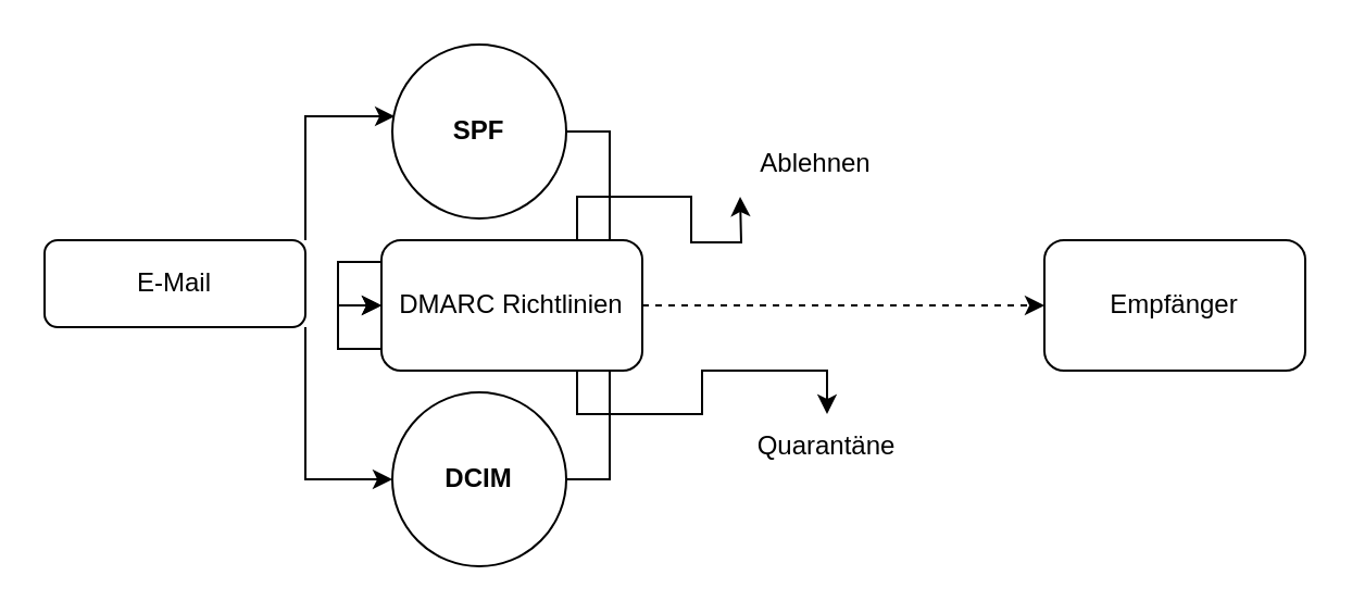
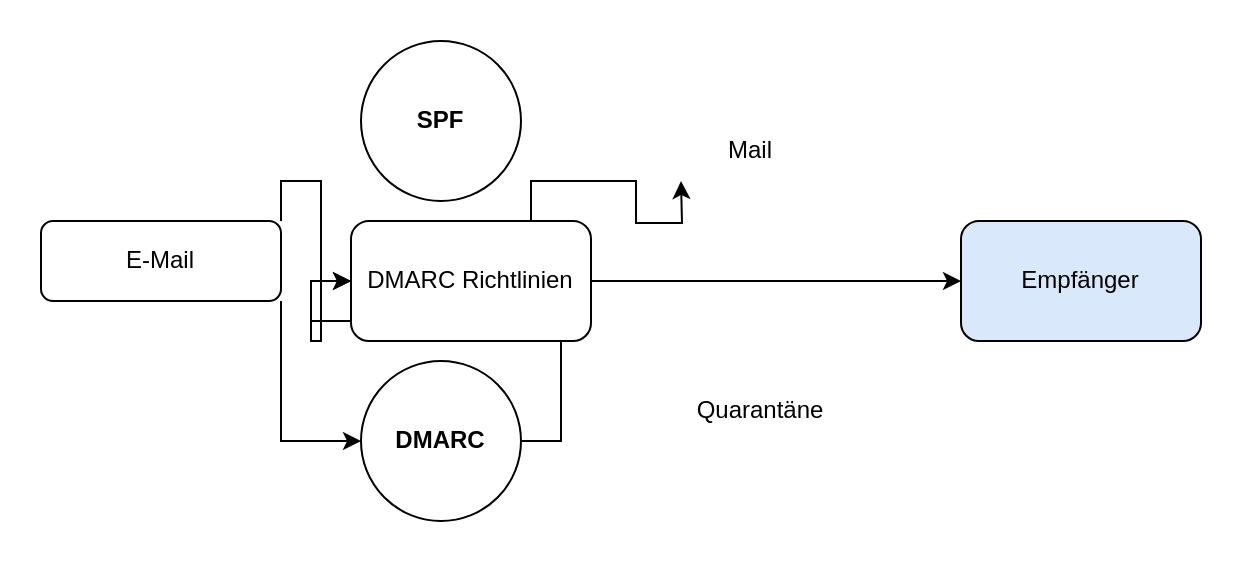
- <mxCell id="7" style="edgeStyle=orthogonalEdgeStyle;rounded=0;orthogonalLoop=1;jettySize=auto;html=1;exitX=1;exitY=0;exitDx=0;exitDy=0;entryX=0.013;entryY=0.413;entryDx=0;entryDy=0;entryPerimeter=0;" edge="1" parent="1" source="8" target="3"><mxGeometry relative="1" as="geometry" /></mxCell>
+ <mxCell id="7" style="edgeStyle=orthogonalEdgeStyle;rounded=0;orthogonalLoop=1;jettySize=auto;html=1;exitX=1;exitY=0;exitDx=0;exitDy=0;" edge="1" parent="1" source="8" target="12"><mxGeometry relative="1" as="geometry" /></mxCell>
- <mxCell id="2" style="edgeStyle=orthogonalEdgeStyle;rounded=0;orthogonalLoop=1;jettySize=auto;html=1;exitX=1;exitY=0.5;exitDx=0;exitDy=0;entryX=0;entryY=0.5;entryDx=0;entryDy=0;" edge="1" parent="1" source="3" target="12"><mxGeometry relative="1" as="geometry" /></mxCell>
- <mxCell id="14" value="Ablehnen" style="text;html=1;strokeColor=none;fillColor=none;align=center;verticalAlign=middle;whiteSpace=wrap;rounded=0;" vertex="1" parent="1"><mxGeometry x="345" y="60" width="60" height="30" as="geometry" /></mxCell>
+ <mxCell id="14" value="Mail" style="text;html=1;strokeColor=none;fillColor=none;align=center;verticalAlign=middle;whiteSpace=wrap;rounded=0;" vertex="1" parent="1"><mxGeometry x="345" y="60" width="60" height="30" as="geometry" /></mxCell>
- <mxCell id="9" style="edgeStyle=orthogonalEdgeStyle;rounded=0;orthogonalLoop=1;jettySize=auto;html=1;exitX=1;exitY=0.5;exitDx=0;exitDy=0;entryX=0;entryY=0.5;entryDx=0;entryDy=0;dashed=1;" edge="1" parent="1" source="12" target="13"><mxGeometry relative="1" as="geometry" /></mxCell>
+ <mxCell id="9" style="edgeStyle=orthogonalEdgeStyle;rounded=0;orthogonalLoop=1;jettySize=auto;html=1;exitX=1;exitY=0.5;exitDx=0;exitDy=0;entryX=0;entryY=0.5;entryDx=0;entryDy=0;" edge="1" parent="1" source="12" target="13"><mxGeometry relative="1" as="geometry" /></mxCell>
- <mxCell id="13" value="Empfänger" style="rounded=1;whiteSpace=wrap;html=1;" vertex="1" parent="1"><mxGeometry x="480" y="110" width="120" height="60" as="geometry" /></mxCell>
+ <mxCell id="13" value="Empfänger" style="rounded=1;whiteSpace=wrap;html=1;fillColor=#dae8fc;" vertex="1" parent="1"><mxGeometry x="480" y="110" width="120" height="60" as="geometry" /></mxCell>
- <mxCell id="11" style="edgeStyle=orthogonalEdgeStyle;rounded=0;orthogonalLoop=1;jettySize=auto;html=1;exitX=0.75;exitY=1;exitDx=0;exitDy=0;" edge="1" parent="1" source="12" target="15"><mxGeometry relative="1" as="geometry"><mxPoint x="400" y="210" as="targetPoint" /></mxGeometry></mxCell>
- <mxCell id="5" value="&lt;b&gt;DCIM&lt;/b&gt;" style="ellipse;whiteSpace=wrap;html=1;aspect=fixed;" vertex="1" parent="1"><mxGeometry x="180" y="180" width="80" height="80" as="geometry" /></mxCell>
+ <mxCell id="5" value="&lt;b&gt;DMARC&lt;/b&gt;" style="ellipse;whiteSpace=wrap;html=1;aspect=fixed;" vertex="1" parent="1"><mxGeometry x="180" y="180" width="80" height="80" as="geometry" /></mxCell>
